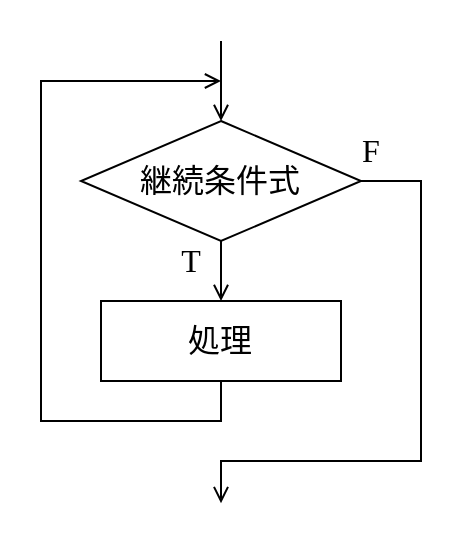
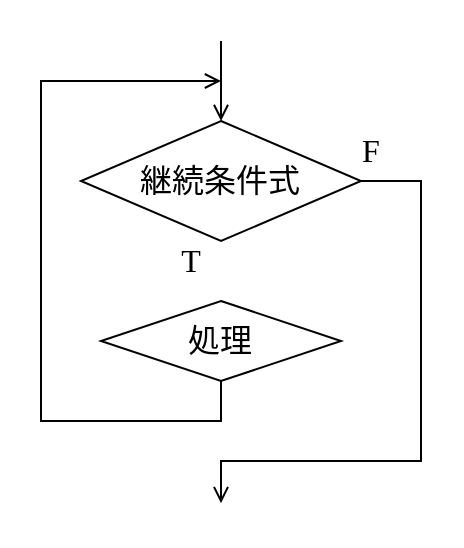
- <mxCell id="2" style="edgeStyle=none;html=1;exitX=0.5;exitY=1;exitDx=0;exitDy=0;exitPerimeter=0;entryX=0.5;entryY=0;entryDx=0;entryDy=0;endArrow=open;endFill=0;fontFamily=Lucida Console;fontSize=16;" parent="1" source="5" target="7" edge="1"><mxGeometry relative="1" as="geometry" /></mxCell>
- <mxCell id="7" value="処理" style="rounded=0;whiteSpace=wrap;html=1;fontSize=16;fontFamily=Lucida Console;" parent="1" vertex="1"><mxGeometry x="50" y="150" width="120" height="40" as="geometry" /></mxCell>
+ <mxCell id="7" value="処理" style="rhombus;whiteSpace=wrap;html=1;fontSize=16;fontFamily=Lucida Console;" parent="1" vertex="1"><mxGeometry x="50" y="150" width="120" height="40" as="geometry" /></mxCell>
